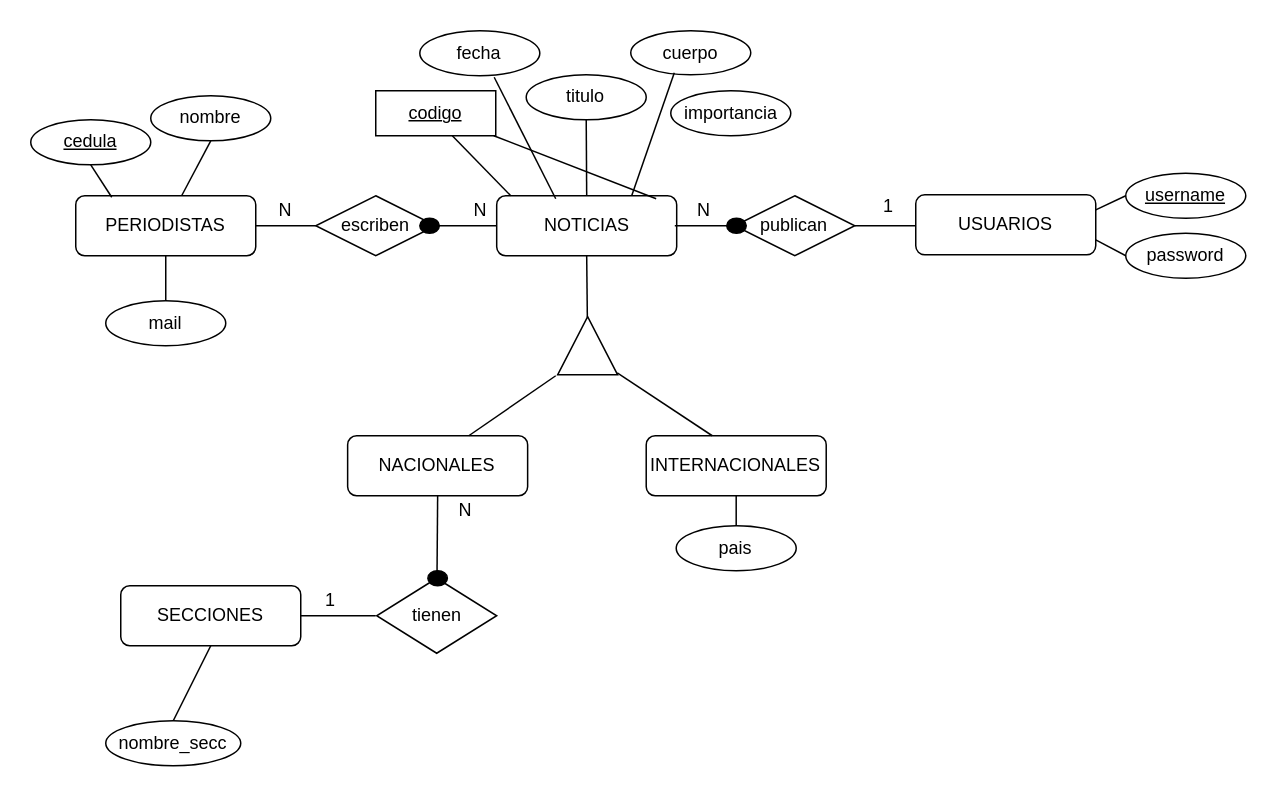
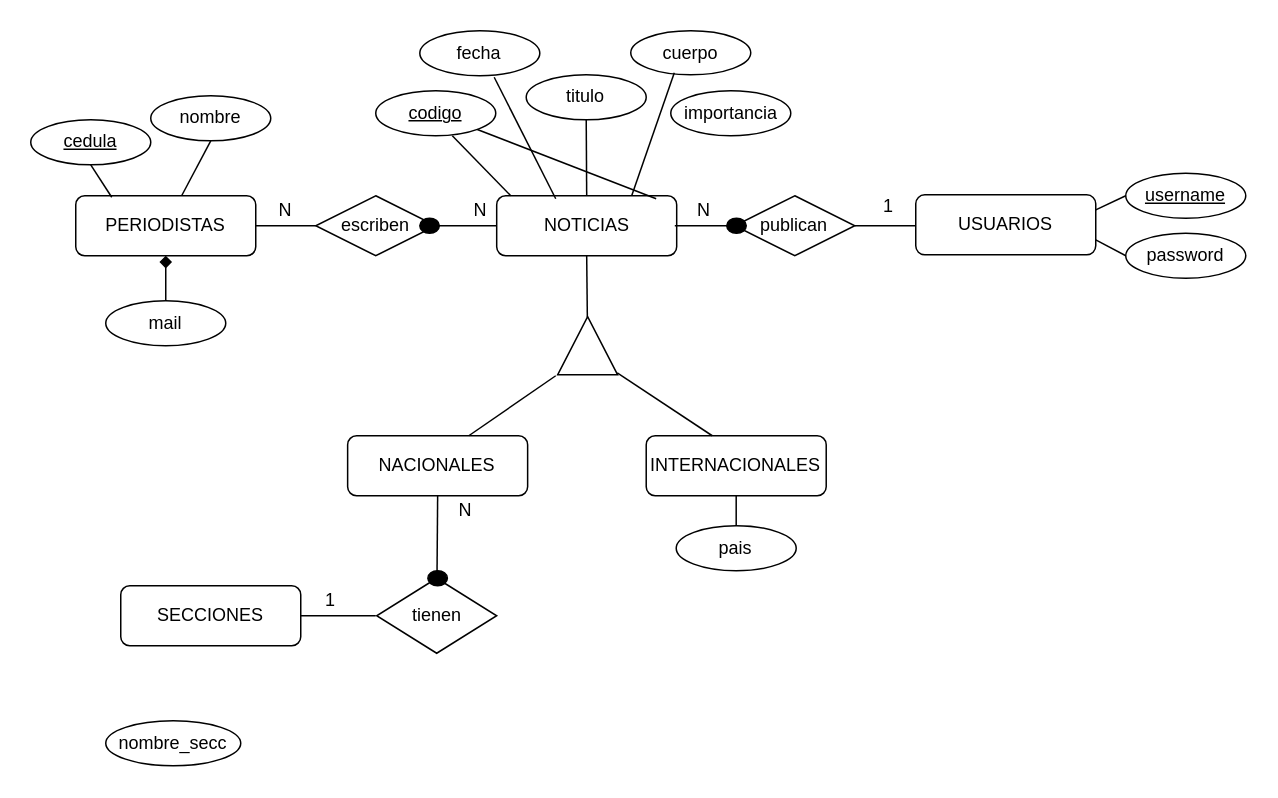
- <mxCell id="7" value="&lt;u&gt;codigo&lt;/u&gt;" style="whiteSpace=wrap;html=1;rounded=0;" parent="1" vertex="1"><mxGeometry x="250" y="60" width="80" height="30" as="geometry" /></mxCell>
+ <mxCell id="7" value="&lt;u&gt;codigo&lt;/u&gt;" style="ellipse;whiteSpace=wrap;html=1;" parent="1" vertex="1"><mxGeometry x="250" y="60" width="80" height="30" as="geometry" /></mxCell>
- <mxCell id="43" value="" style="endArrow=none;html=1;entryX=0.5;entryY=1;entryDx=0;entryDy=0;exitX=0.5;exitY=0;exitDx=0;exitDy=0;" parent="1" source="42" target="3" edge="1"><mxGeometry width="50" height="50" relative="1" as="geometry"><mxPoint x="410" y="310" as="sourcePoint" /><mxPoint x="460" y="260" as="targetPoint" /></mxGeometry></mxCell>
+ <mxCell id="43" value="" style="endArrow=diamond;html=1;entryX=0.5;entryY=1;entryDx=0;entryDy=0;exitX=0.5;exitY=0;exitDx=0;exitDy=0;" parent="1" source="42" target="3" edge="1"><mxGeometry width="50" height="50" relative="1" as="geometry"><mxPoint x="410" y="310" as="sourcePoint" /><mxPoint x="460" y="260" as="targetPoint" /></mxGeometry></mxCell>
- <mxCell id="47" value="" style="endArrow=none;html=1;entryX=0.5;entryY=1;entryDx=0;entryDy=0;exitX=0.5;exitY=0;exitDx=0;exitDy=0;" parent="1" source="46" target="44" edge="1"><mxGeometry width="50" height="50" relative="1" as="geometry"><mxPoint x="150" y="310" as="sourcePoint" /><mxPoint x="150" y="280" as="targetPoint" /></mxGeometry></mxCell>
